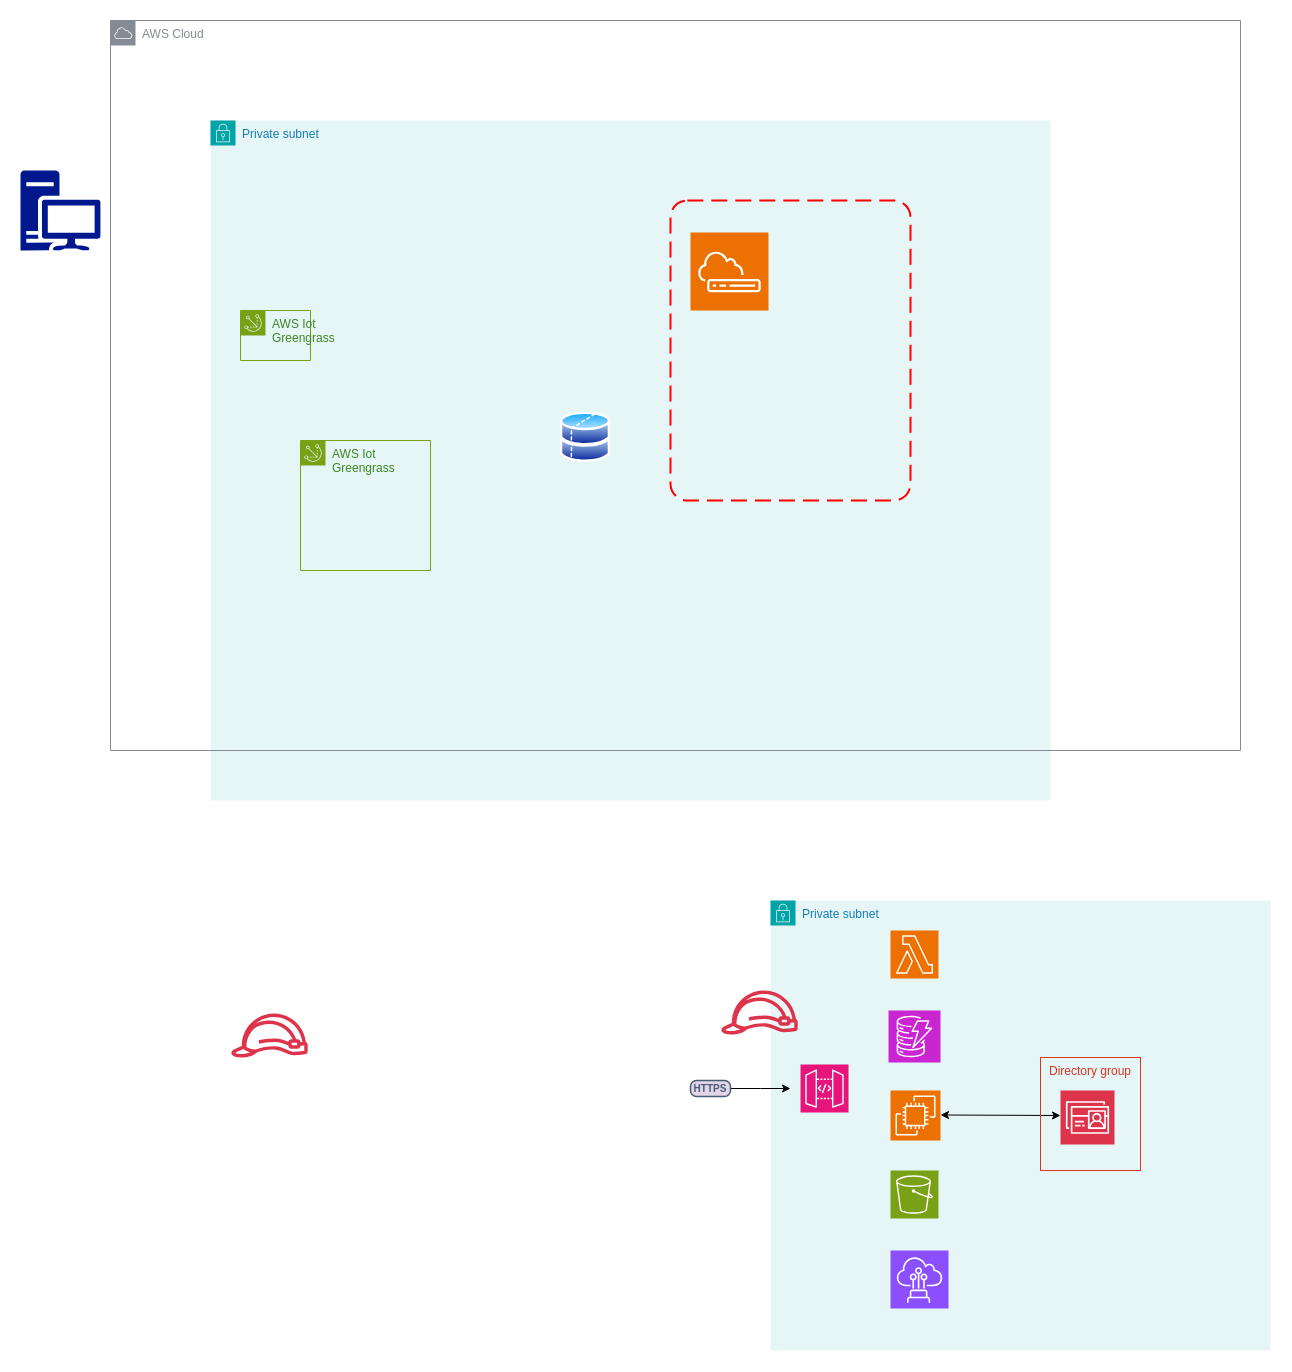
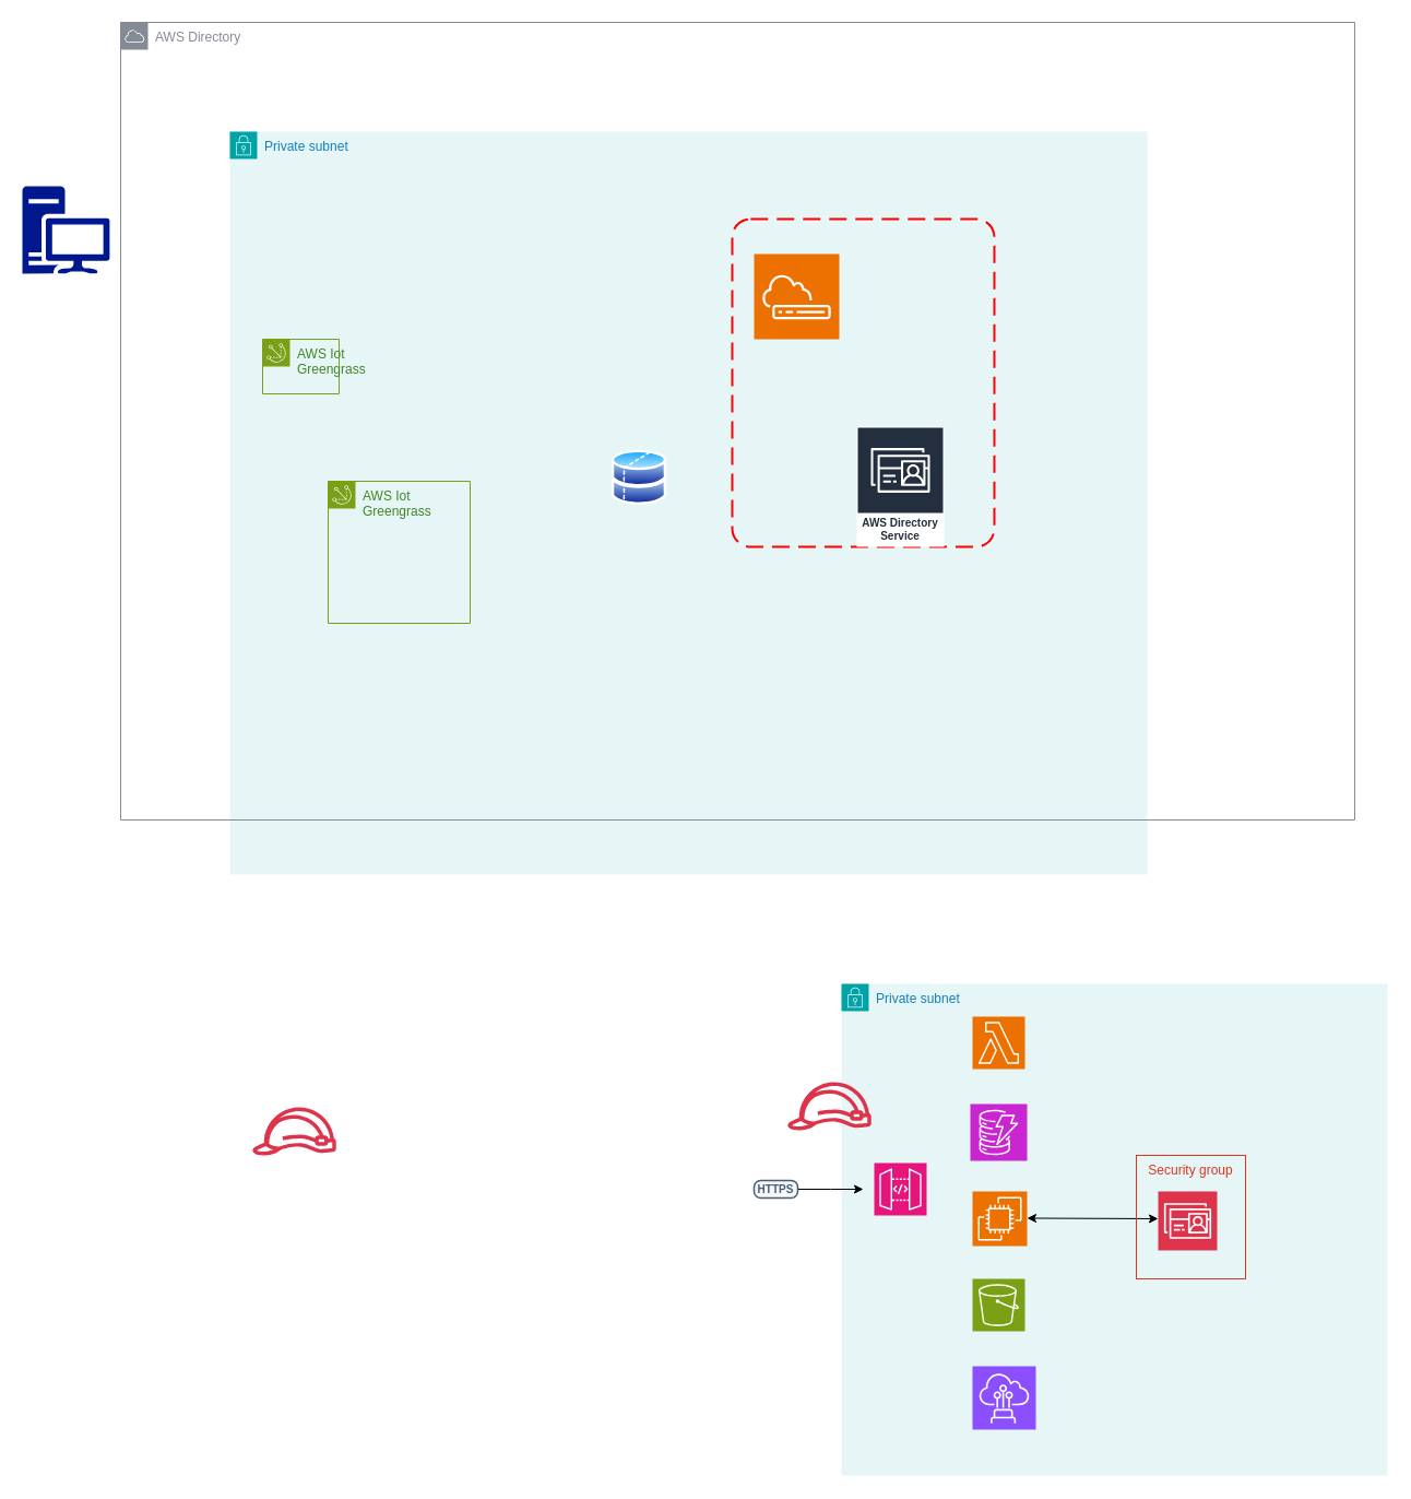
- <mxCell id="26" value="AWS Cloud" style="sketch=0;outlineConnect=0;gradientColor=none;html=1;whiteSpace=wrap;fontSize=12;fontStyle=0;shape=mxgraph.aws4.group;grIcon=mxgraph.aws4.group_aws_cloud;strokeColor=#858B94;fillColor=none;verticalAlign=top;align=left;spacingLeft=30;fontColor=#858B94;dashed=0;" vertex="1" parent="1"><mxGeometry x="110" y="20" width="1130" height="730" as="geometry" /></mxCell>
+ <mxCell id="26" value="AWS Directory" style="sketch=0;outlineConnect=0;gradientColor=none;html=1;whiteSpace=wrap;fontSize=12;fontStyle=0;shape=mxgraph.aws4.group;grIcon=mxgraph.aws4.group_aws_cloud;strokeColor=#858B94;fillColor=none;verticalAlign=top;align=left;spacingLeft=30;fontColor=#858B94;dashed=0;" vertex="1" parent="1"><mxGeometry x="110" y="20" width="1130" height="730" as="geometry" /></mxCell>
+ <mxCell id="20" value="AWS Directory Service" style="sketch=0;outlineConnect=0;fontColor=#232F3E;gradientColor=none;strokeColor=#ffffff;fillColor=#232F3E;dashed=0;verticalLabelPosition=middle;verticalAlign=bottom;align=center;html=1;whiteSpace=wrap;fontSize=10;fontStyle=1;spacing=3;shape=mxgraph.aws4.productIcon;prIcon=mxgraph.aws4.directory_service;" vertex="1" parent="17"><mxGeometry x="574" y="270" width="80" height="110" as="geometry" /></mxCell>
- <mxCell id="16" value="Directory group" style="fillColor=none;strokeColor=#DD3522;verticalAlign=top;fontStyle=0;fontColor=#DD3522;whiteSpace=wrap;html=1;" parent="1" vertex="1"><mxGeometry x="1040" y="1057" width="100" height="113" as="geometry" /></mxCell>
+ <mxCell id="16" value="Security group" style="fillColor=none;strokeColor=#DD3522;verticalAlign=top;fontStyle=0;fontColor=#DD3522;whiteSpace=wrap;html=1;" parent="1" vertex="1"><mxGeometry x="1040" y="1057" width="100" height="113" as="geometry" /></mxCell>
- <mxCell id="5" value="HTTPS" style="rounded=1;whiteSpace=wrap;html=1;arcSize=38;strokeColor=#475E75;fillColor=#e1d5e7;strokeWidth=1.5;fontColor=#475E75;fontStyle=1;fontSize=10;" parent="2" vertex="1"><mxGeometry x="-80" y="180" width="40" height="16" as="geometry" /></mxCell>
+ <mxCell id="5" value="HTTPS" style="rounded=1;whiteSpace=wrap;html=1;arcSize=38;strokeColor=#475E75;fillColor=#F5F6F7;strokeWidth=1.5;fontColor=#475E75;fontStyle=1;fontSize=10;" parent="2" vertex="1"><mxGeometry x="-80" y="180" width="40" height="16" as="geometry" /></mxCell>
